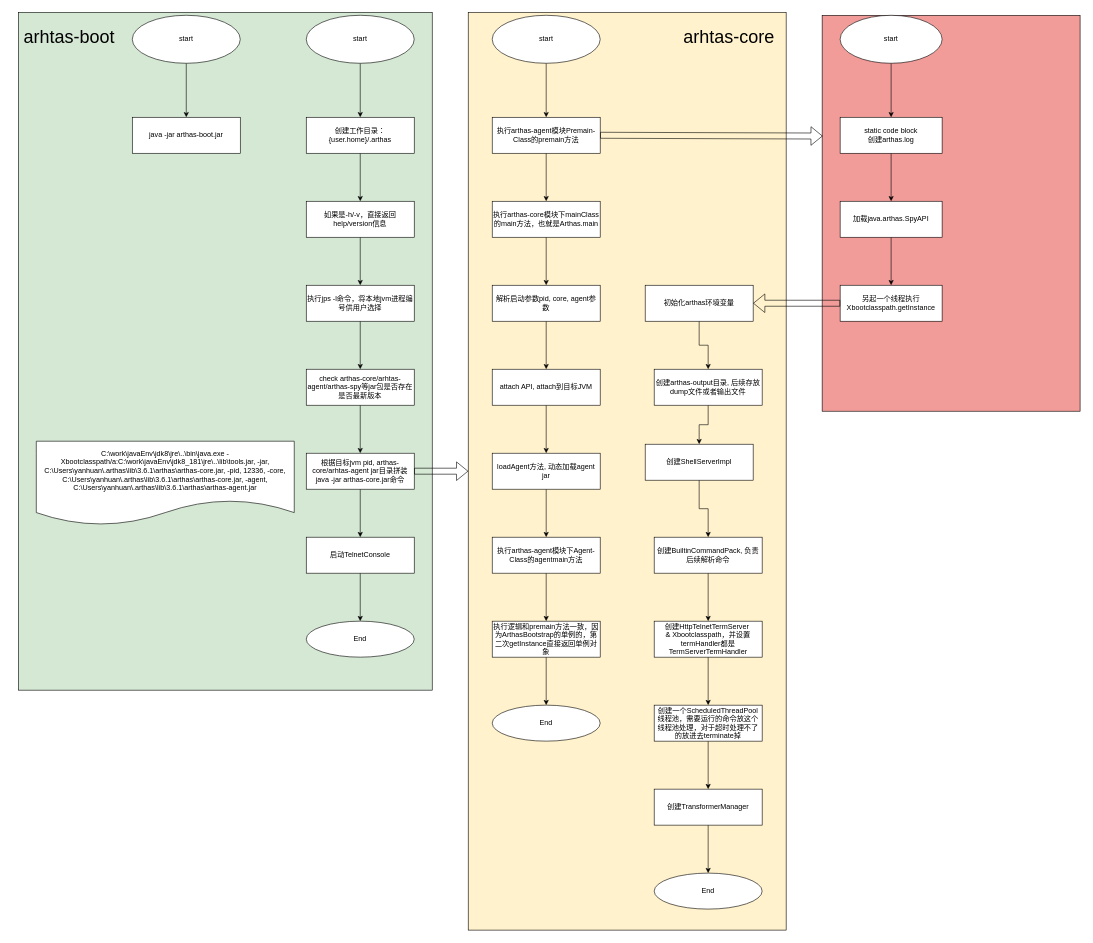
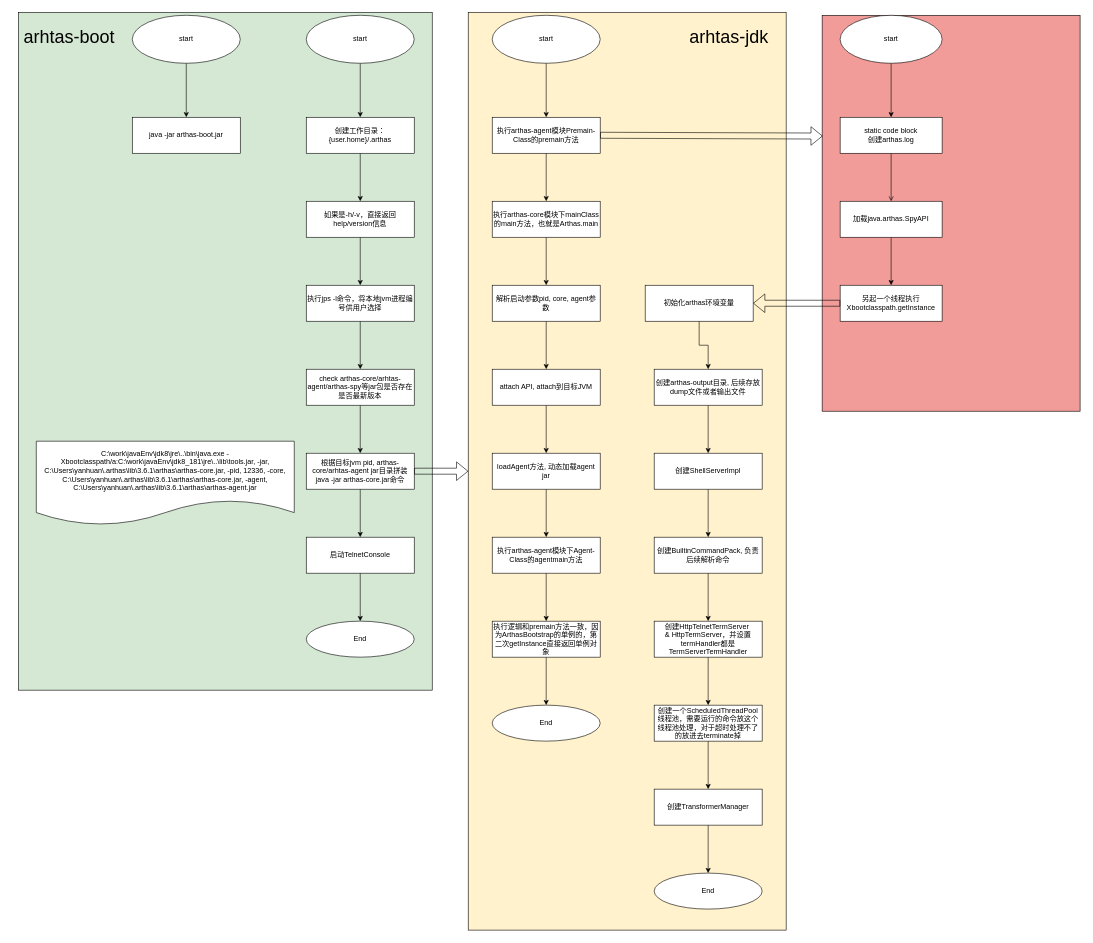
- <mxCell id="67" value="&lt;font style=&quot;font-size: 30px;&quot;&gt;arhtas-core&lt;/font&gt;" style="text;html=1;strokeColor=none;fillColor=none;align=center;verticalAlign=middle;whiteSpace=wrap;rounded=0;" vertex="1" parent="1"><mxGeometry x="1120" y="20" width="190" height="80" as="geometry" /></mxCell>
+ <mxCell id="67" value="&lt;font style=&quot;font-size: 30px;&quot;&gt;arhtas-jdk&lt;/font&gt;" style="text;html=1;strokeColor=none;fillColor=none;align=center;verticalAlign=middle;whiteSpace=wrap;rounded=0;" vertex="1" parent="1"><mxGeometry x="1120" y="20" width="190" height="80" as="geometry" /></mxCell>
- <mxCell id="30" value="" style="edgeStyle=orthogonalEdgeStyle;rounded=0;orthogonalLoop=1;jettySize=auto;html=1;" edge="1" parent="1" source="31" target="33"><mxGeometry relative="1" as="geometry" /></mxCell>
+ <mxCell id="30" value="" style="edgeStyle=orthogonalEdgeStyle;rounded=0;orthogonalLoop=1;jettySize=auto;html=1;endArrow=open;" edge="1" parent="1" source="31" target="33"><mxGeometry relative="1" as="geometry" /></mxCell>
- <mxCell id="40" value="创建ShellServerImpl" style="whiteSpace=wrap;html=1;" vertex="1" parent="1"><mxGeometry x="1075" y="740" width="180" height="60" as="geometry" /></mxCell>
+ <mxCell id="40" value="创建ShellServerImpl" style="whiteSpace=wrap;html=1;" vertex="1" parent="1"><mxGeometry x="1090" y="755" width="180" height="60" as="geometry" /></mxCell>
- <mxCell id="44" value="创建HttpTelnetTermServer&amp;nbsp; &amp;amp;&amp;nbsp;Xbootclasspath，并设置termHandler都是TermServerTermHandler" style="whiteSpace=wrap;html=1;" vertex="1" parent="1"><mxGeometry x="1090" y="1035" width="180" height="60" as="geometry" /></mxCell>
+ <mxCell id="44" value="创建HttpTelnetTermServer&amp;nbsp; &amp;amp;&amp;nbsp;HttpTermServer，并设置termHandler都是TermServerTermHandler" style="whiteSpace=wrap;html=1;" vertex="1" parent="1"><mxGeometry x="1090" y="1035" width="180" height="60" as="geometry" /></mxCell>
